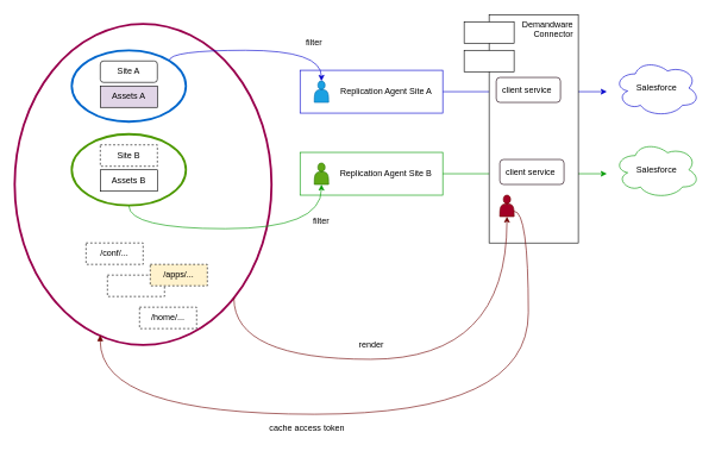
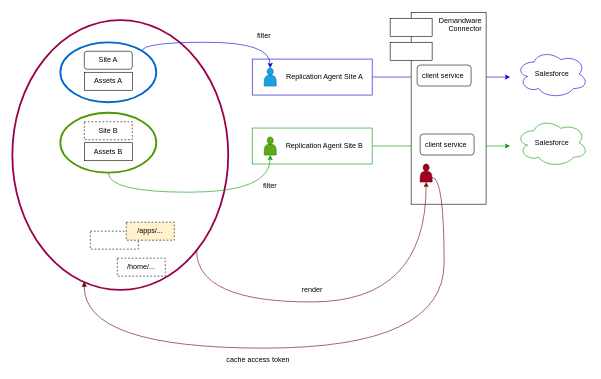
- <mxCell id="17" value="Assets A" style="rounded=0;whiteSpace=wrap;html=1;align=center;fillColor=#e1d5e7;" vertex="1" parent="1"><mxGeometry x="140" y="120" width="80" height="30" as="geometry" /></mxCell>
+ <mxCell id="17" value="Assets A" style="rounded=0;whiteSpace=wrap;html=1;align=center;" vertex="1" parent="1"><mxGeometry x="140" y="120" width="80" height="30" as="geometry" /></mxCell>
- <mxCell id="16" value="/conf/..." style="rounded=0;whiteSpace=wrap;html=1;align=center;dashed=1;" vertex="1" parent="1"><mxGeometry x="120" y="340" width="80" height="30" as="geometry" /></mxCell>
